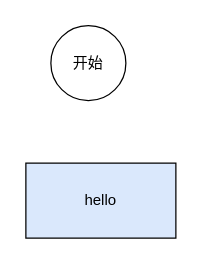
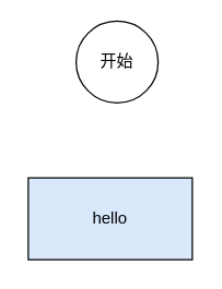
- <mxCell id="3" value="开始" style="ellipse;whiteSpace=wrap;html=1;aspect=fixed;" parent="1" vertex="1"><mxGeometry x="40" y="20" width="60" height="60" as="geometry" /></mxCell>
+ <mxCell id="3" value="开始" style="ellipse;whiteSpace=wrap;html=1;aspect=fixed;" parent="1" vertex="1"><mxGeometry x="55" y="15" width="60" height="60" as="geometry" /></mxCell>
